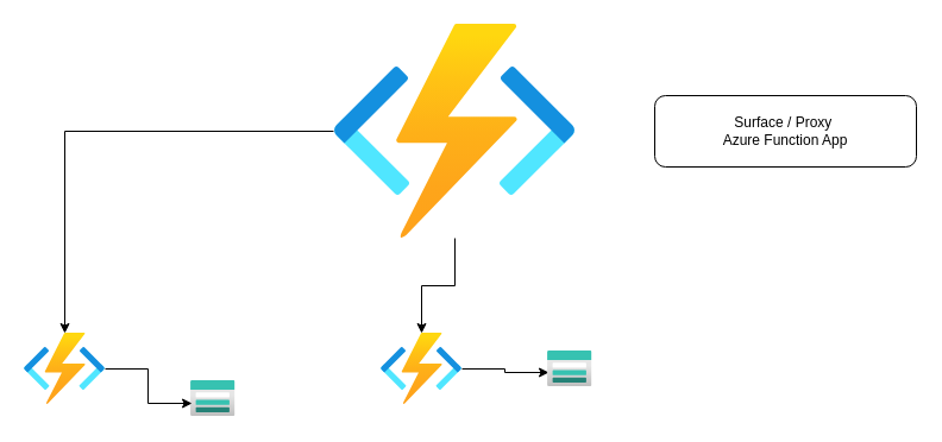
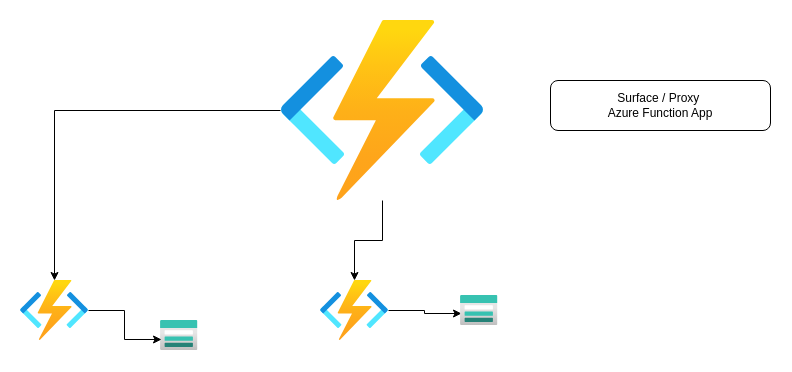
- <mxCell id="11" value="Surface / Proxy&amp;nbsp;&lt;br&gt;Azure Function App" style="rounded=1;whiteSpace=wrap;html=1;" vertex="1" parent="1"><mxGeometry x="550" y="80" width="220" height="60" as="geometry" /></mxCell>
+ <mxCell id="11" value="Surface / Proxy&amp;nbsp;&lt;br&gt;Azure Function App" style="rounded=1;whiteSpace=wrap;html=1;" vertex="1" parent="1"><mxGeometry x="550" y="80" width="220" height="50" as="geometry" /></mxCell>
